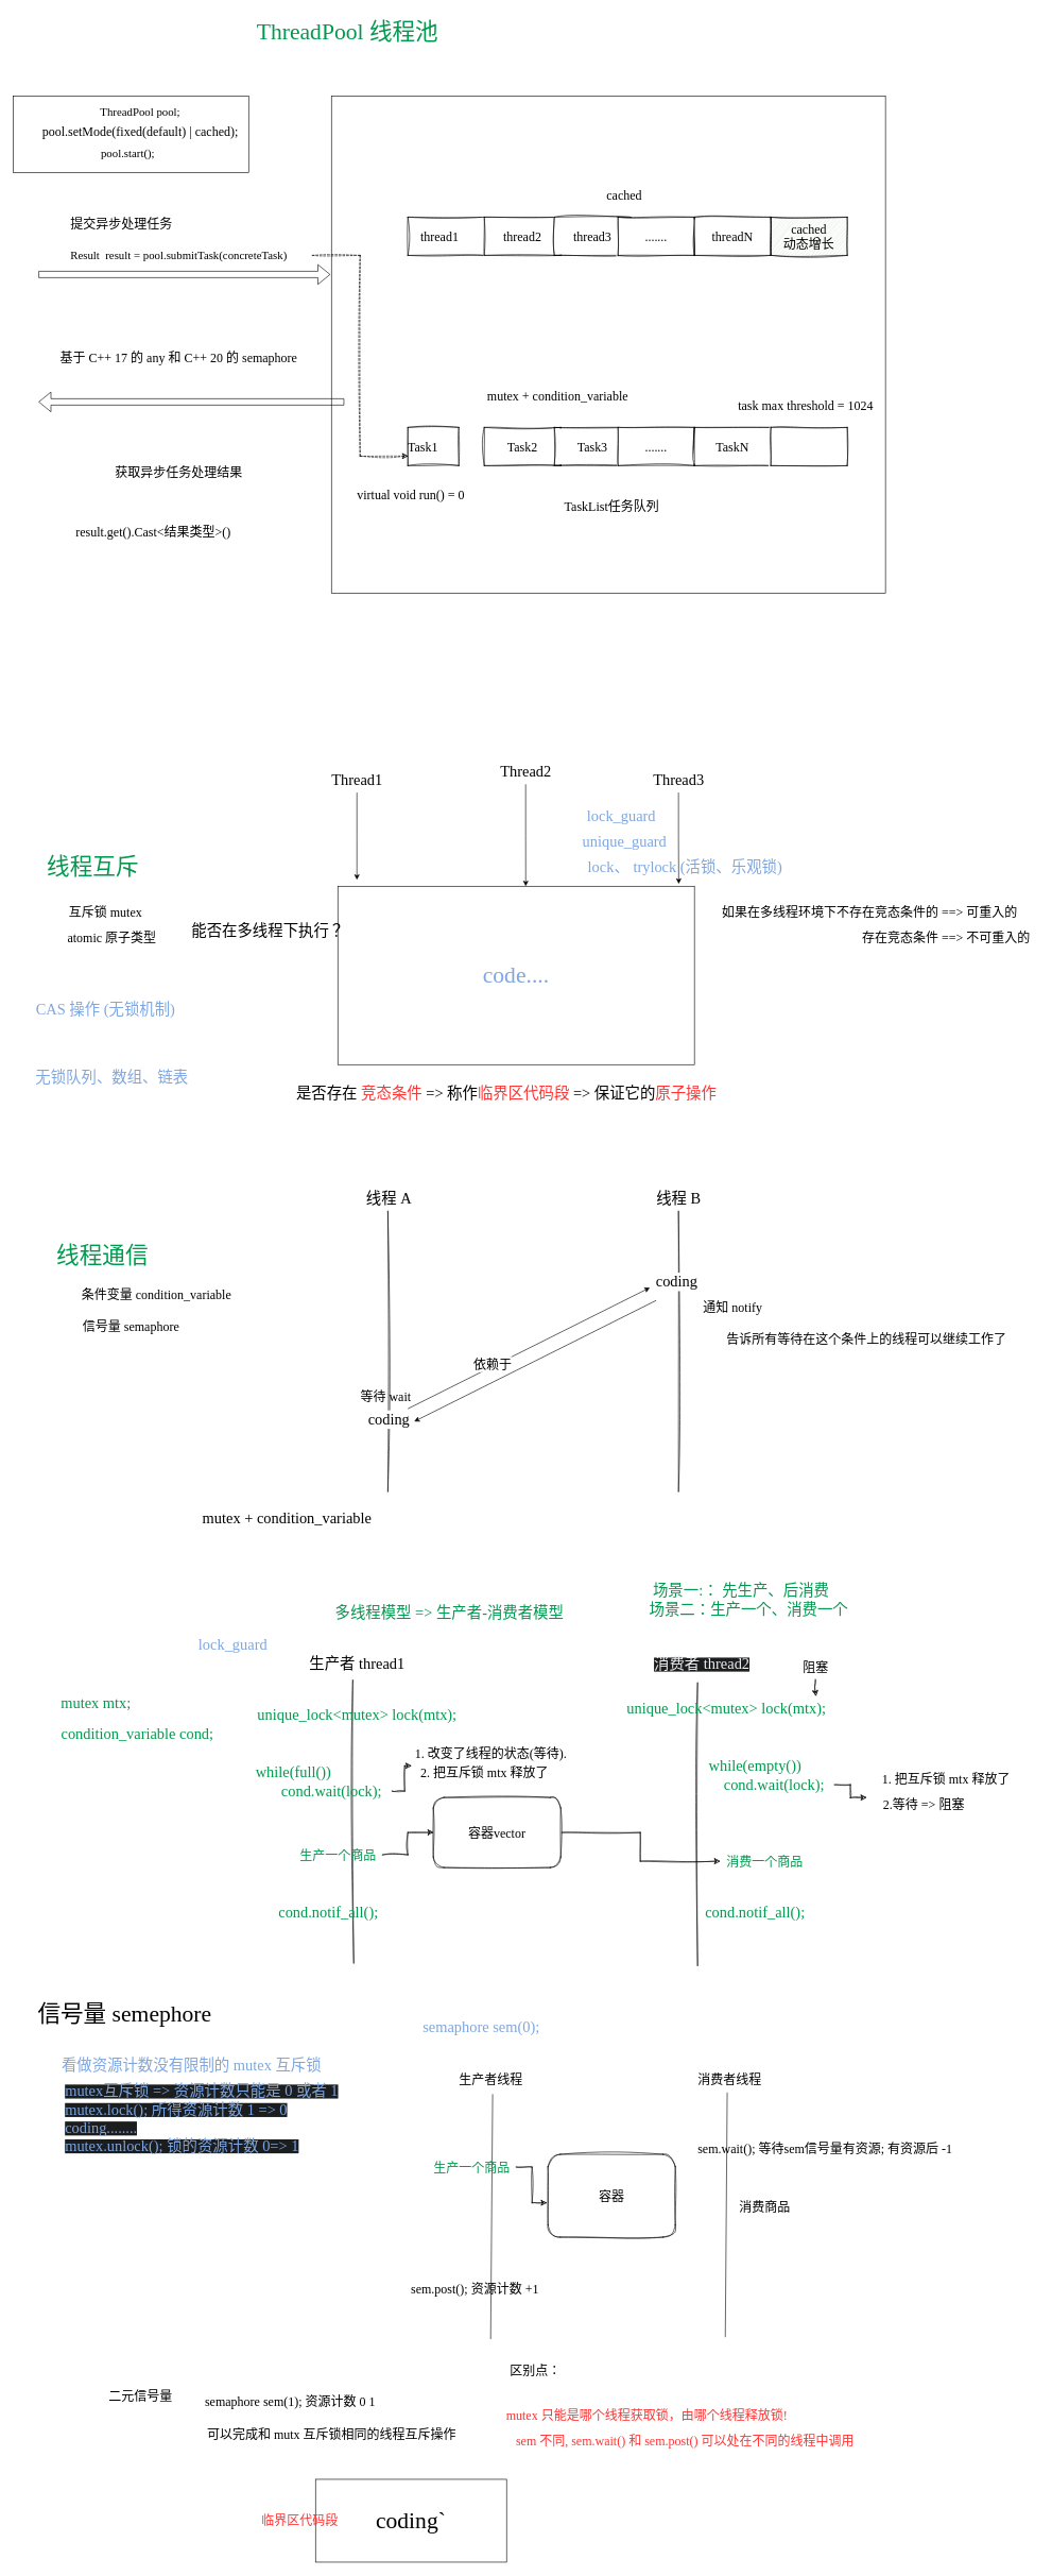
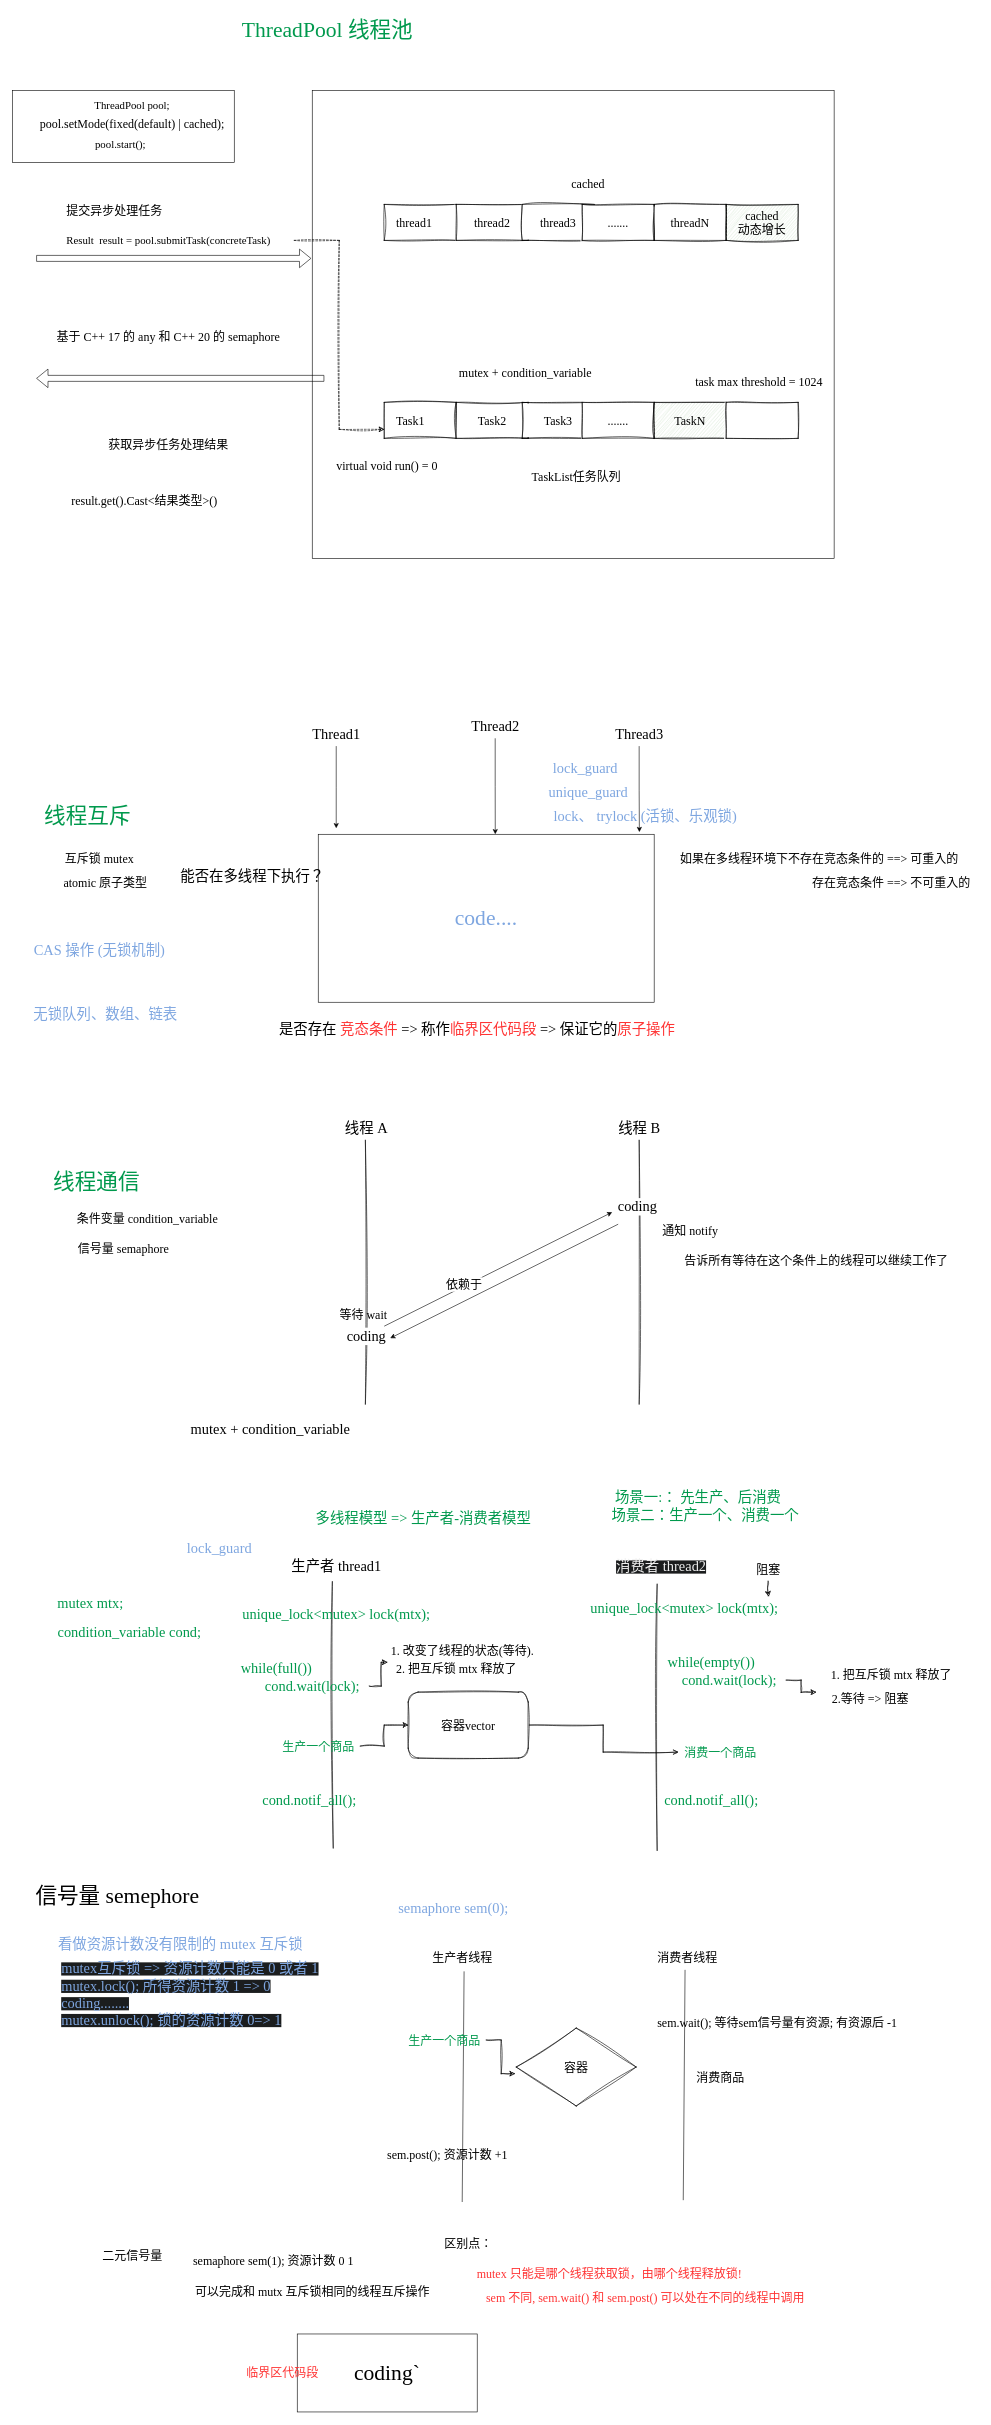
- <mxCell id="23" value="Task1&lt;span style=&quot;white-space: pre;&quot;&gt;&#09;&lt;/span&gt;" style="rounded=0;whiteSpace=wrap;html=1;sketch=1;hachureGap=4;jiggle=2;curveFitting=1;fontFamily=Architects Daughter;fontSource=https%3A%2F%2Ffonts.googleapis.com%2Fcss%3Ffamily%3DArchitects%2BDaughter;fontSize=20;" vertex="1" parent="1"><mxGeometry x="640" y="670" width="80" height="60" as="geometry" /></mxCell>
+ <mxCell id="23" value="Task1&lt;span style=&quot;white-space: pre;&quot;&gt;&#09;&lt;/span&gt;" style="rounded=0;whiteSpace=wrap;html=1;sketch=1;hachureGap=4;jiggle=2;curveFitting=1;fontFamily=Architects Daughter;fontSource=https%3A%2F%2Ffonts.googleapis.com%2Fcss%3Ffamily%3DArchitects%2BDaughter;fontSize=20;" vertex="1" parent="1"><mxGeometry x="640" y="670" width="120" height="60" as="geometry" /></mxCell>
- <mxCell id="27" value="TaskN" style="rounded=0;whiteSpace=wrap;html=1;sketch=1;hachureGap=4;jiggle=2;curveFitting=1;fontFamily=Architects Daughter;fontSource=https%3A%2F%2Ffonts.googleapis.com%2Fcss%3Ffamily%3DArchitects%2BDaughter;fontSize=20;" vertex="1" parent="1"><mxGeometry x="1090" y="670" width="120" height="60" as="geometry" /></mxCell>
+ <mxCell id="27" value="TaskN" style="rounded=0;whiteSpace=wrap;html=1;sketch=1;hachureGap=4;jiggle=2;curveFitting=1;fontFamily=Architects Daughter;fontSource=https%3A%2F%2Ffonts.googleapis.com%2Fcss%3Ffamily%3DArchitects%2BDaughter;fontSize=20;fillColor=#d5e8d4;" vertex="1" parent="1"><mxGeometry x="1090" y="670" width="120" height="60" as="geometry" /></mxCell>
- <mxCell id="77" style="edgeStyle=orthogonalEdgeStyle;rounded=0;sketch=1;hachureGap=4;jiggle=2;curveFitting=1;orthogonalLoop=1;jettySize=auto;html=1;fontFamily=Architects Daughter;fontSource=https%3A%2F%2Ffonts.googleapis.com%2Fcss%3Ffamily%3DArchitects%2BDaughter;fontSize=16;" edge="1" parent="1" source="78" target="96"><mxGeometry relative="1" as="geometry" /></mxCell>
+ <mxCell id="77" style="edgeStyle=orthogonalEdgeStyle;rounded=0;sketch=1;hachureGap=4;jiggle=2;curveFitting=1;orthogonalLoop=1;jettySize=auto;html=1;fontFamily=Architects Daughter;fontSource=https%3A%2F%2Ffonts.googleapis.com%2Fcss%3Ffamily%3DArchitects%2BDaughter;fontSize=16;endArrow=open;" edge="1" parent="1" source="78" target="96"><mxGeometry relative="1" as="geometry" /></mxCell>
- <mxCell id="107" value="容器" style="rounded=1;whiteSpace=wrap;html=1;sketch=1;hachureGap=4;jiggle=2;curveFitting=1;fontFamily=Architects Daughter;fontSource=https%3A%2F%2Ffonts.googleapis.com%2Fcss%3Ffamily%3DArchitects%2BDaughter;fontSize=20;" vertex="1" parent="1"><mxGeometry x="860" y="3380" width="200" height="130" as="geometry" /></mxCell>
+ <mxCell id="107" value="容器" style="rhombus;whiteSpace=wrap;html=1;sketch=1;hachureGap=4;jiggle=2;curveFitting=1;fontFamily=Architects Daughter;fontSource=https%3A%2F%2Ffonts.googleapis.com%2Fcss%3Ffamily%3DArchitects%2BDaughter;fontSize=20;" vertex="1" parent="1"><mxGeometry x="860" y="3380" width="200" height="130" as="geometry" /></mxCell>
- <mxCell id="117" value="区别点：" style="text;html=1;align=center;verticalAlign=middle;resizable=0;points=[];autosize=1;strokeColor=none;fillColor=none;fontSize=20;fontFamily=Architects Daughter;" vertex="1" parent="1"><mxGeometry x="790" y="3700" width="100" height="40" as="geometry" /></mxCell>
+ <mxCell id="117" value="区别点：" style="text;html=1;align=center;verticalAlign=middle;resizable=0;points=[];autosize=1;strokeColor=none;fillColor=none;fontSize=20;fontFamily=Architects Daughter;" vertex="1" parent="1"><mxGeometry x="730" y="3720" width="100" height="40" as="geometry" /></mxCell>
